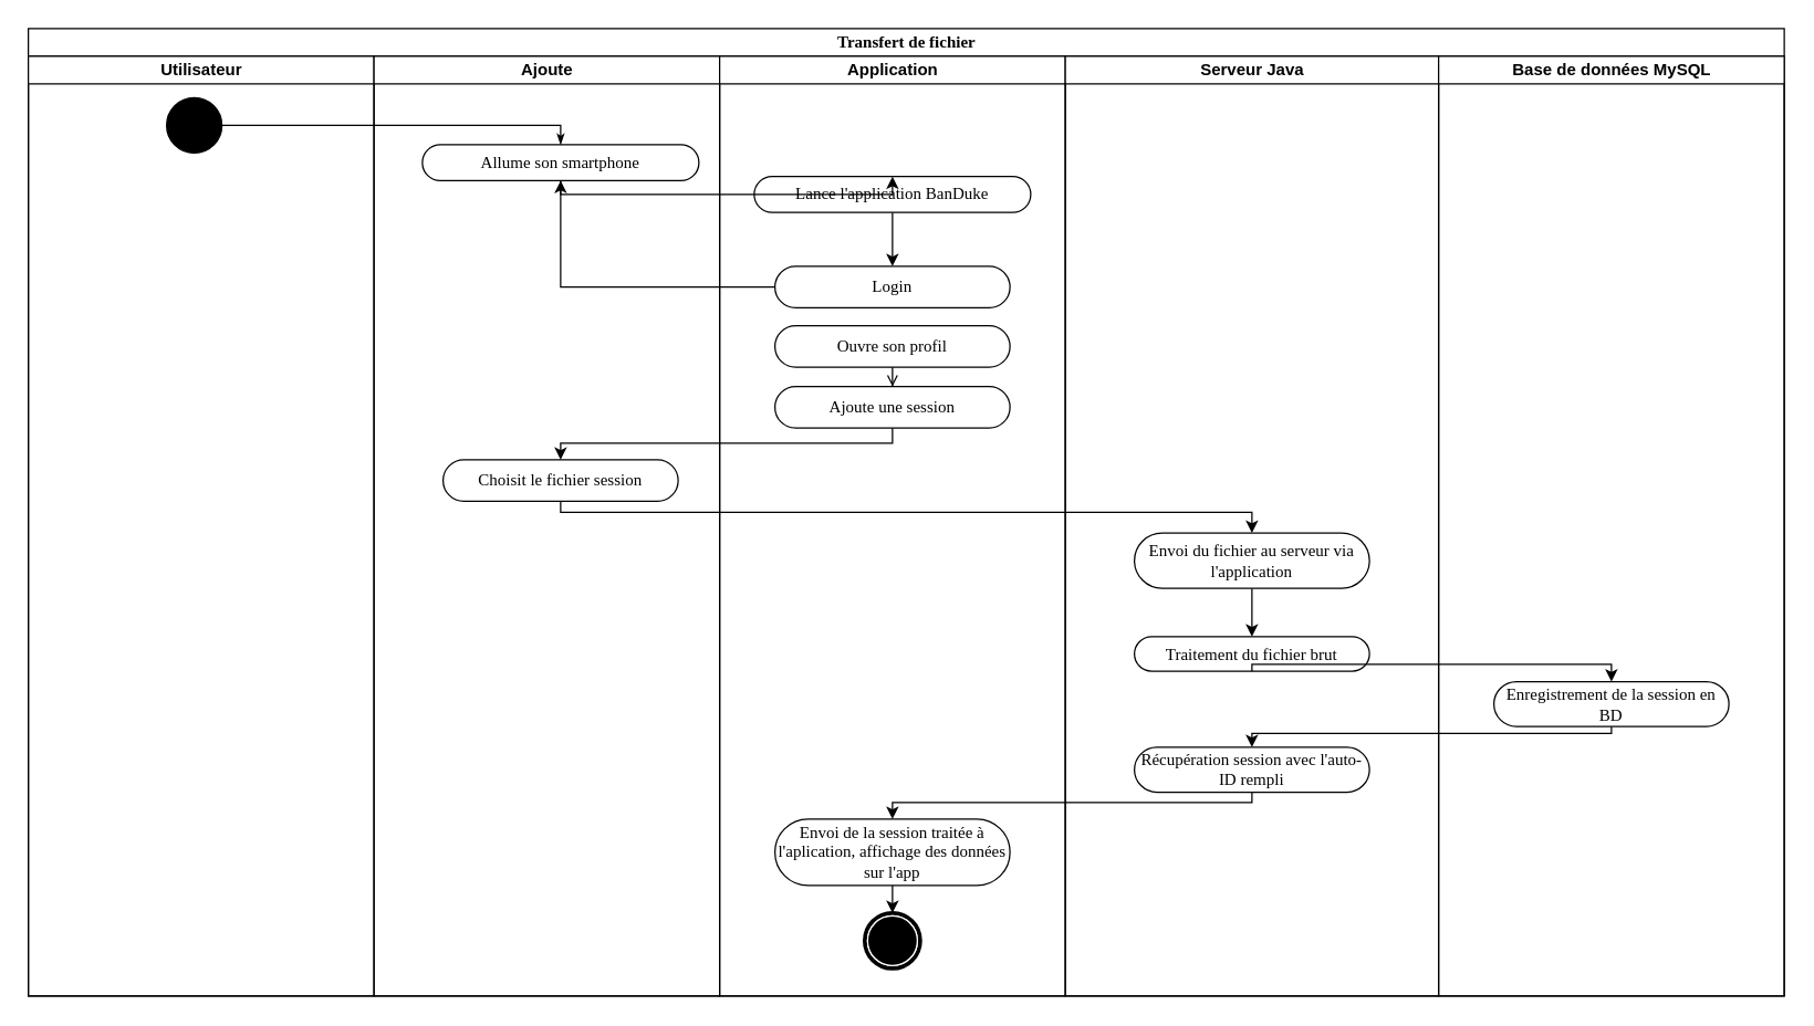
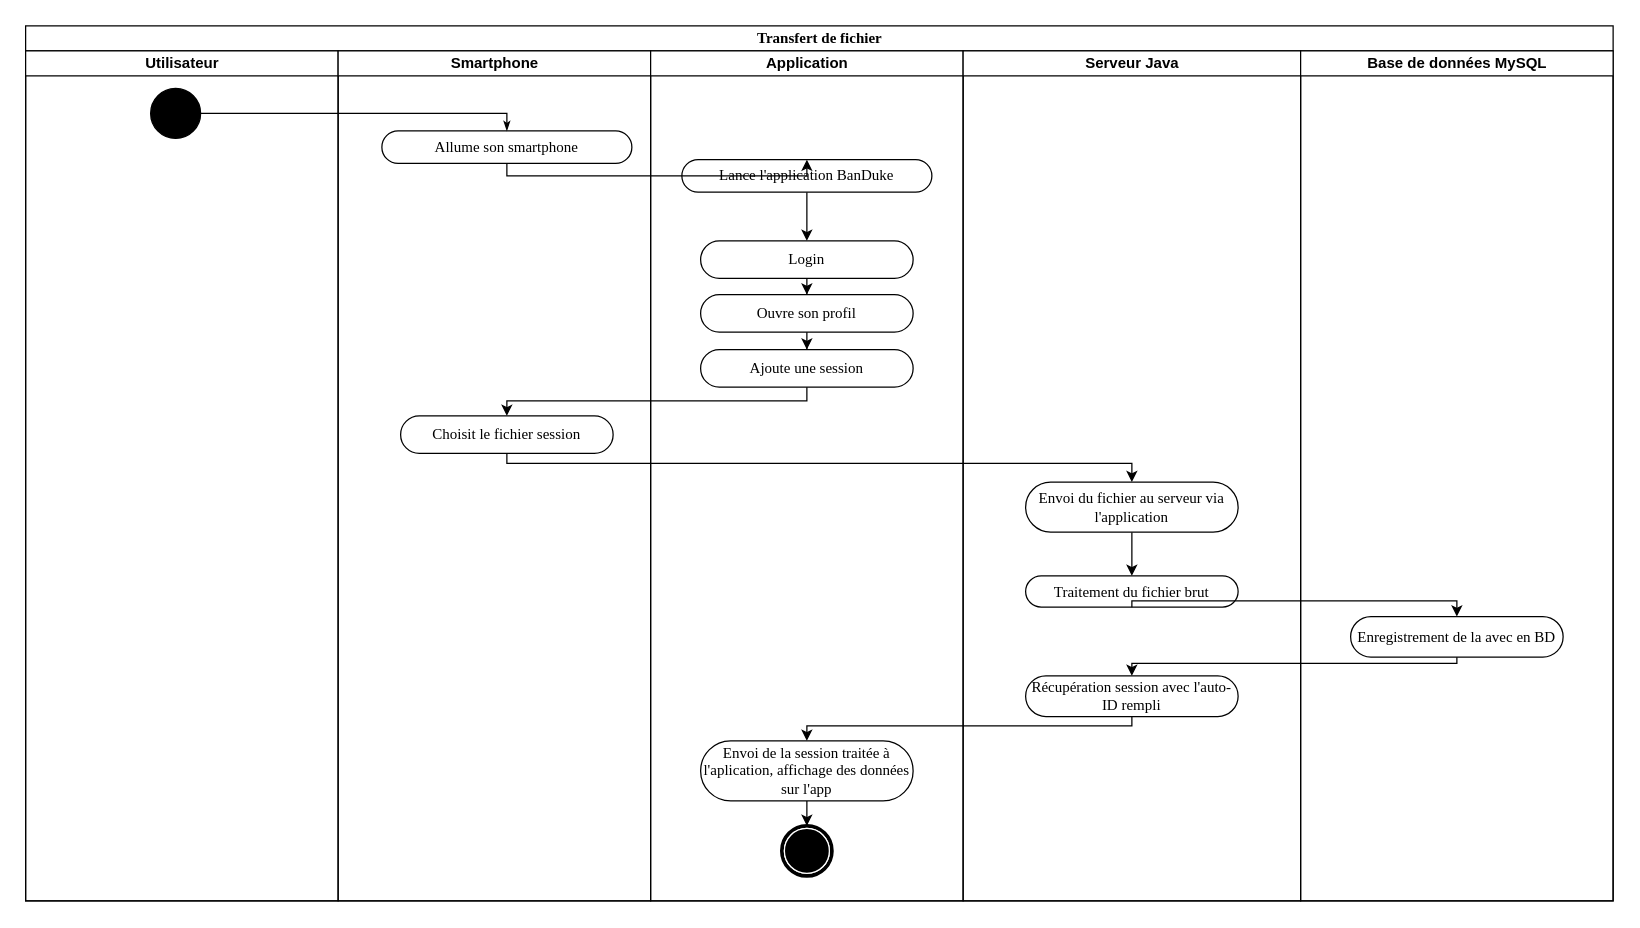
- <mxCell id="5" value="Ajoute" style="swimlane;html=1;startSize=20;" vertex="1" parent="2"><mxGeometry x="250" y="20" width="250" height="680" as="geometry" /></mxCell>
+ <mxCell id="5" value="Smartphone" style="swimlane;html=1;startSize=20;" vertex="1" parent="2"><mxGeometry x="250" y="20" width="250" height="680" as="geometry" /></mxCell>
- <mxCell id="11" style="edgeStyle=orthogonalEdgeStyle;rounded=0;orthogonalLoop=1;jettySize=auto;html=1;" edge="1" parent="8" source="12" target="6"><mxGeometry relative="1" as="geometry" /></mxCell>
+ <mxCell id="11" style="edgeStyle=orthogonalEdgeStyle;rounded=0;orthogonalLoop=1;jettySize=auto;html=1;entryX=0.5;entryY=0;entryDx=0;entryDy=0;" edge="1" parent="8" source="12" target="14"><mxGeometry relative="1" as="geometry" /></mxCell>
- <mxCell id="13" style="edgeStyle=orthogonalEdgeStyle;rounded=0;orthogonalLoop=1;jettySize=auto;html=1;endArrow=open;" edge="1" parent="8" source="14" target="15"><mxGeometry relative="1" as="geometry" /></mxCell>
+ <mxCell id="13" style="edgeStyle=orthogonalEdgeStyle;rounded=0;orthogonalLoop=1;jettySize=auto;html=1;" edge="1" parent="8" source="14" target="15"><mxGeometry relative="1" as="geometry" /></mxCell>
- <mxCell id="25" value="Enregistrement de la session en BD" style="rounded=1;whiteSpace=wrap;html=1;shadow=0;comic=0;labelBackgroundColor=none;strokeWidth=1;fontFamily=Verdana;fontSize=12;align=center;arcSize=50;" vertex="1" parent="24"><mxGeometry x="40" y="452.5" width="170" height="32.5" as="geometry" /></mxCell>
+ <mxCell id="25" value="Enregistrement de la avec en BD" style="rounded=1;whiteSpace=wrap;html=1;shadow=0;comic=0;labelBackgroundColor=none;strokeWidth=1;fontFamily=Verdana;fontSize=12;align=center;arcSize=50;" vertex="1" parent="24"><mxGeometry x="40" y="452.5" width="170" height="32.5" as="geometry" /></mxCell>
